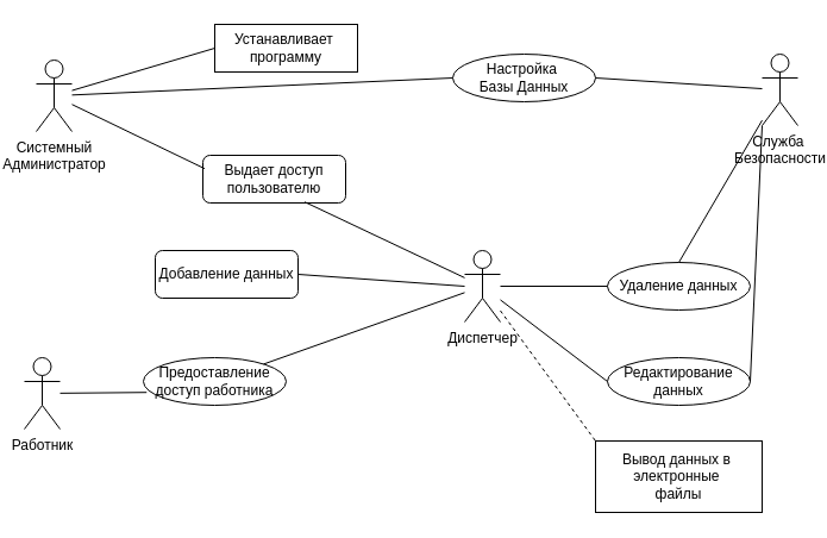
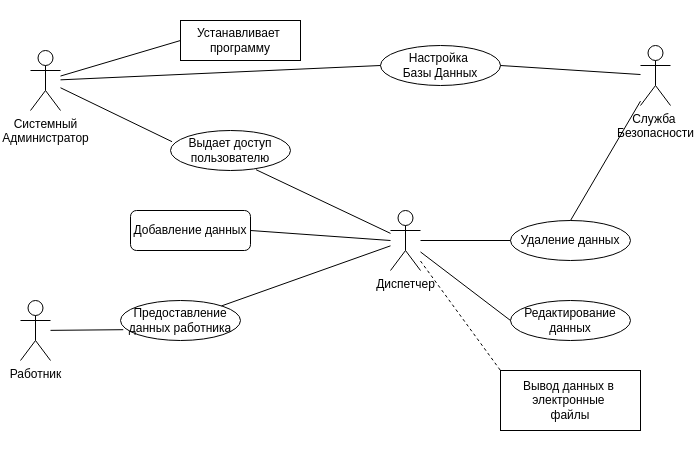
- <mxCell id="11" value="Выдает доступ пользователю" style="whiteSpace=wrap;html=1;rounded=1;" vertex="1" parent="1"><mxGeometry x="170" y="130" width="120" height="40" as="geometry" /></mxCell>
+ <mxCell id="11" value="Выдает доступ пользователю" style="ellipse;whiteSpace=wrap;html=1;" vertex="1" parent="1"><mxGeometry x="170" y="130" width="120" height="40" as="geometry" /></mxCell>
- <mxCell id="26" value="" style="endArrow=none;html=1;rounded=0;entryX=0;entryY=1;entryDx=0;entryDy=0;entryPerimeter=0;exitX=1;exitY=0.5;exitDx=0;exitDy=0;" edge="1" parent="1" source="13" target="5"><mxGeometry width="50" height="50" relative="1" as="geometry"><mxPoint x="320" y="420" as="sourcePoint" /><mxPoint x="370" y="370" as="targetPoint" /></mxGeometry></mxCell>
- <mxCell id="7" value="Предоставление доступ работника" style="ellipse;whiteSpace=wrap;html=1;" vertex="1" parent="1"><mxGeometry x="120" y="300" width="120" height="40" as="geometry" /></mxCell>
+ <mxCell id="7" value="Предоставление данных работника" style="ellipse;whiteSpace=wrap;html=1;" vertex="1" parent="1"><mxGeometry x="120" y="300" width="120" height="40" as="geometry" /></mxCell>
